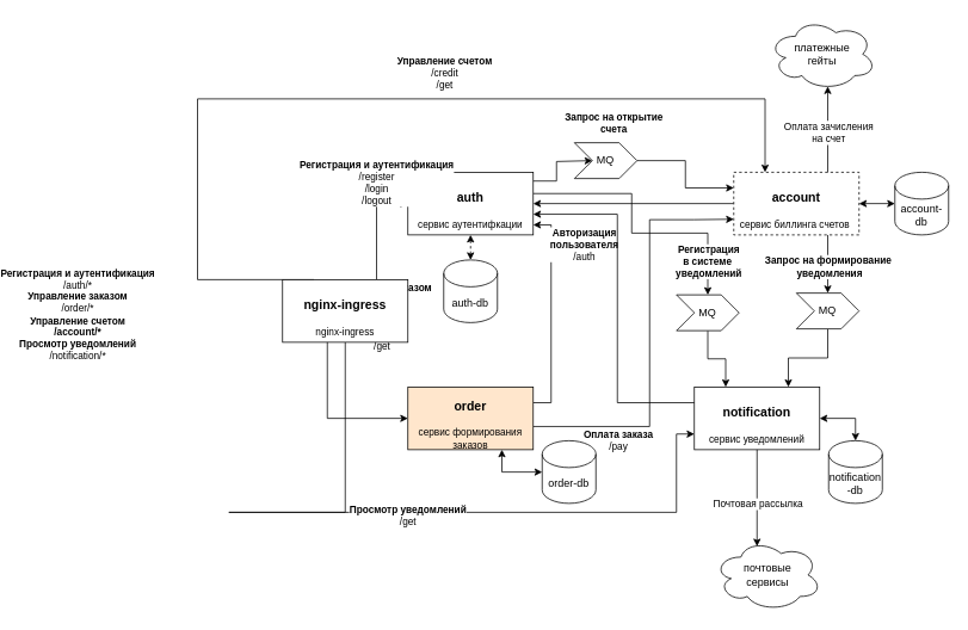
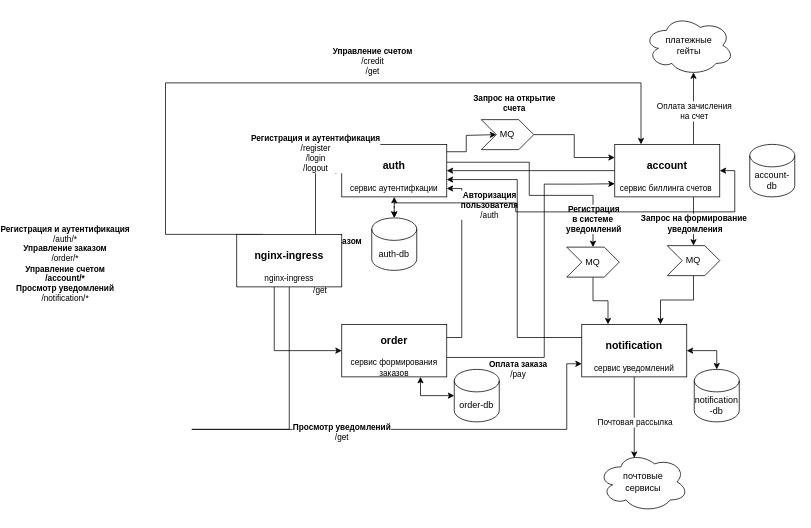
- <mxCell id="14" value="&lt;h3&gt;account&lt;/h3&gt;&lt;font style=&quot;font-size: 11px;&quot;&gt;сервис биллинга счетов&amp;nbsp;&lt;/font&gt;" style="rounded=0;whiteSpace=wrap;html=1;dashed=1;" parent="1" vertex="1"><mxGeometry x="754" y="192" width="140" height="70" as="geometry" /></mxCell>
+ <mxCell id="14" value="&lt;h3&gt;account&lt;/h3&gt;&lt;font style=&quot;font-size: 11px;&quot;&gt;сервис биллинга счетов&amp;nbsp;&lt;/font&gt;" style="rounded=0;whiteSpace=wrap;html=1;" parent="1" vertex="1"><mxGeometry x="754" y="192" width="140" height="70" as="geometry" /></mxCell>
- <mxCell id="31" style="edgeStyle=orthogonalEdgeStyle;rounded=0;orthogonalLoop=1;jettySize=auto;html=1;exitX=1;exitY=0.5;exitDx=0;exitDy=0;entryX=0;entryY=0.5;entryDx=0;entryDy=0;entryPerimeter=0;startArrow=classic;startFill=1;" parent="1" source="14" target="29" edge="1"><mxGeometry relative="1" as="geometry" /></mxCell>
+ <mxCell id="31" style="edgeStyle=orthogonalEdgeStyle;rounded=0;orthogonalLoop=1;jettySize=auto;html=1;exitX=1;exitY=0.5;exitDx=0;exitDy=0;startArrow=classic;startFill=1;" parent="1" source="14" target="33" edge="1"><mxGeometry relative="1" as="geometry" /></mxCell>
- <mxCell id="6" value="&lt;h3&gt;order&lt;/h3&gt;&lt;font style=&quot;font-size: 11px;&quot;&gt;сервис формирования заказов&lt;/font&gt;" style="rounded=0;whiteSpace=wrap;html=1;points=[[0,0,0,0,0],[0,0.25,0,0,0],[0,0.5,0,0,0],[0,0.75,0,0,0],[0,1,0,0,0],[0.25,0,0,0,0],[0.25,1,0,0,0],[0.5,0,0,0,0],[0.5,1,0,0,0],[0.75,0,0,0,0],[0.75,1,0,0,0],[1,0,0,0,0],[1,0.25,0,0,0],[1,0.63,0,0,0],[1,0.75,0,0,0],[1,1,0,0,0]];fillColor=#ffe6cc;" parent="1" vertex="1"><mxGeometry x="390" y="432" width="140" height="70" as="geometry" /></mxCell>
+ <mxCell id="6" value="&lt;h3&gt;order&lt;/h3&gt;&lt;font style=&quot;font-size: 11px;&quot;&gt;сервис формирования заказов&lt;/font&gt;" style="rounded=0;whiteSpace=wrap;html=1;points=[[0,0,0,0,0],[0,0.25,0,0,0],[0,0.5,0,0,0],[0,0.75,0,0,0],[0,1,0,0,0],[0.25,0,0,0,0],[0.25,1,0,0,0],[0.5,0,0,0,0],[0.5,1,0,0,0],[0.75,0,0,0,0],[0.75,1,0,0,0],[1,0,0,0,0],[1,0.25,0,0,0],[1,0.63,0,0,0],[1,0.75,0,0,0],[1,1,0,0,0]];" parent="1" vertex="1"><mxGeometry x="390" y="432" width="140" height="70" as="geometry" /></mxCell>
